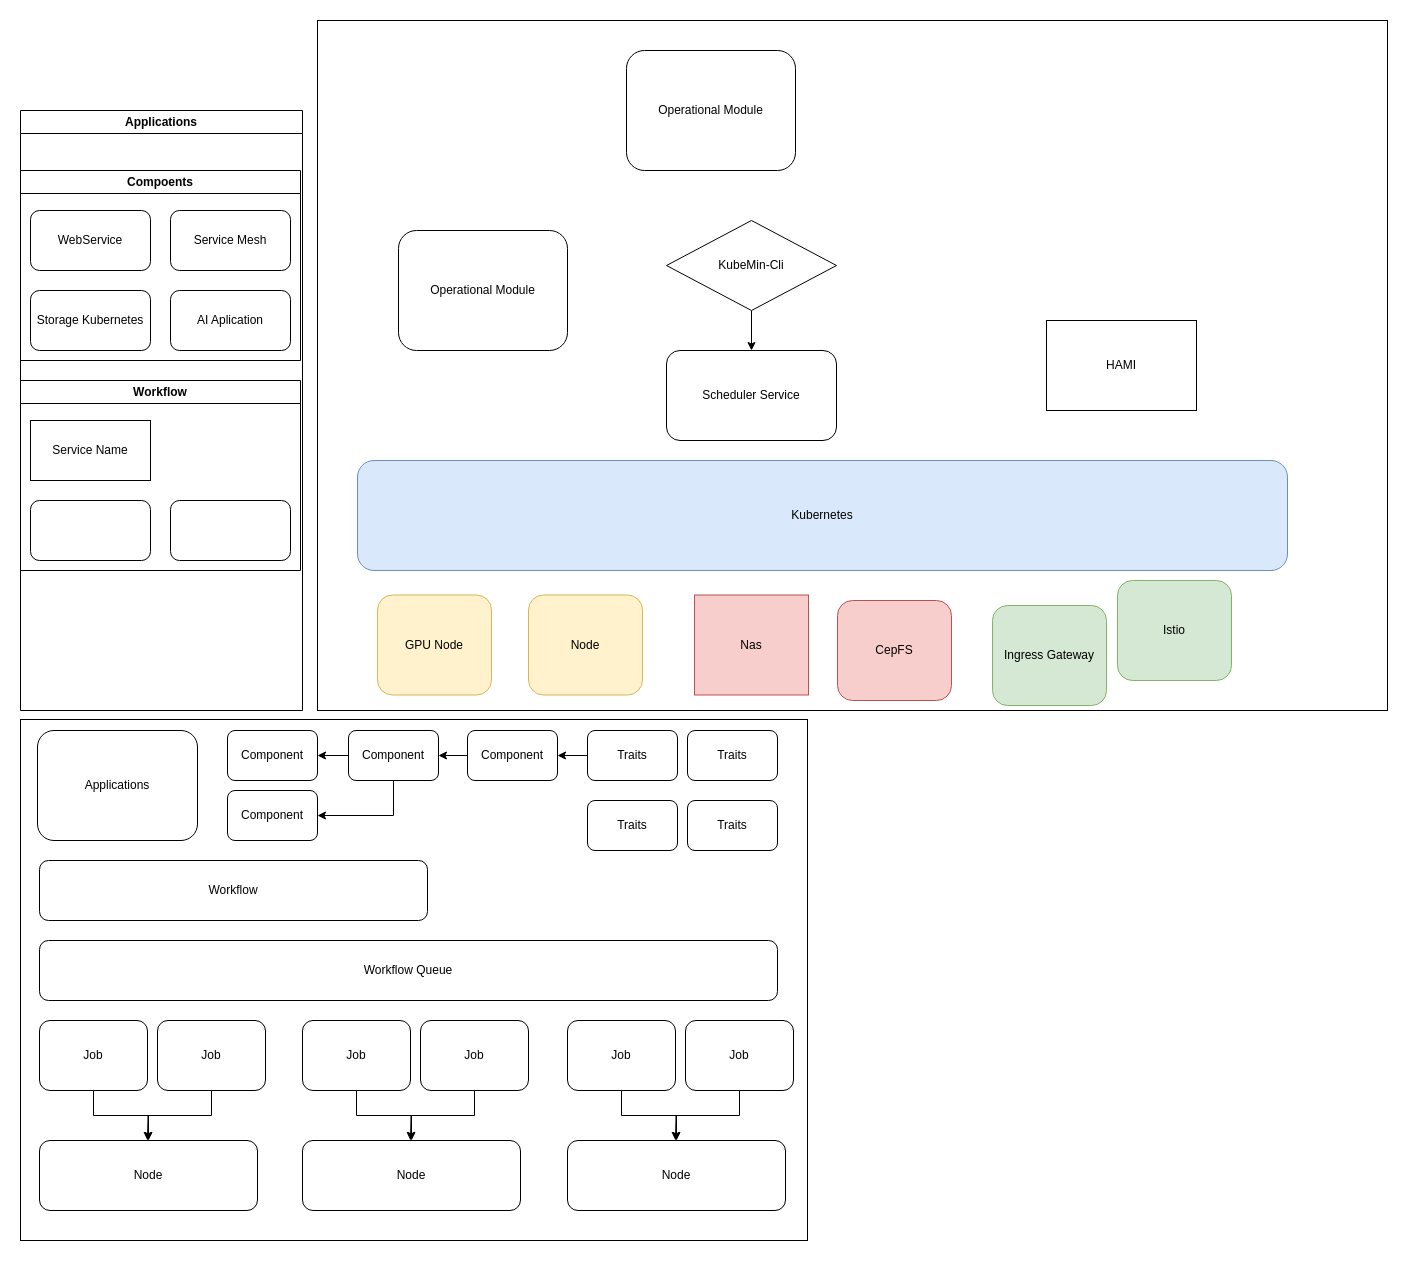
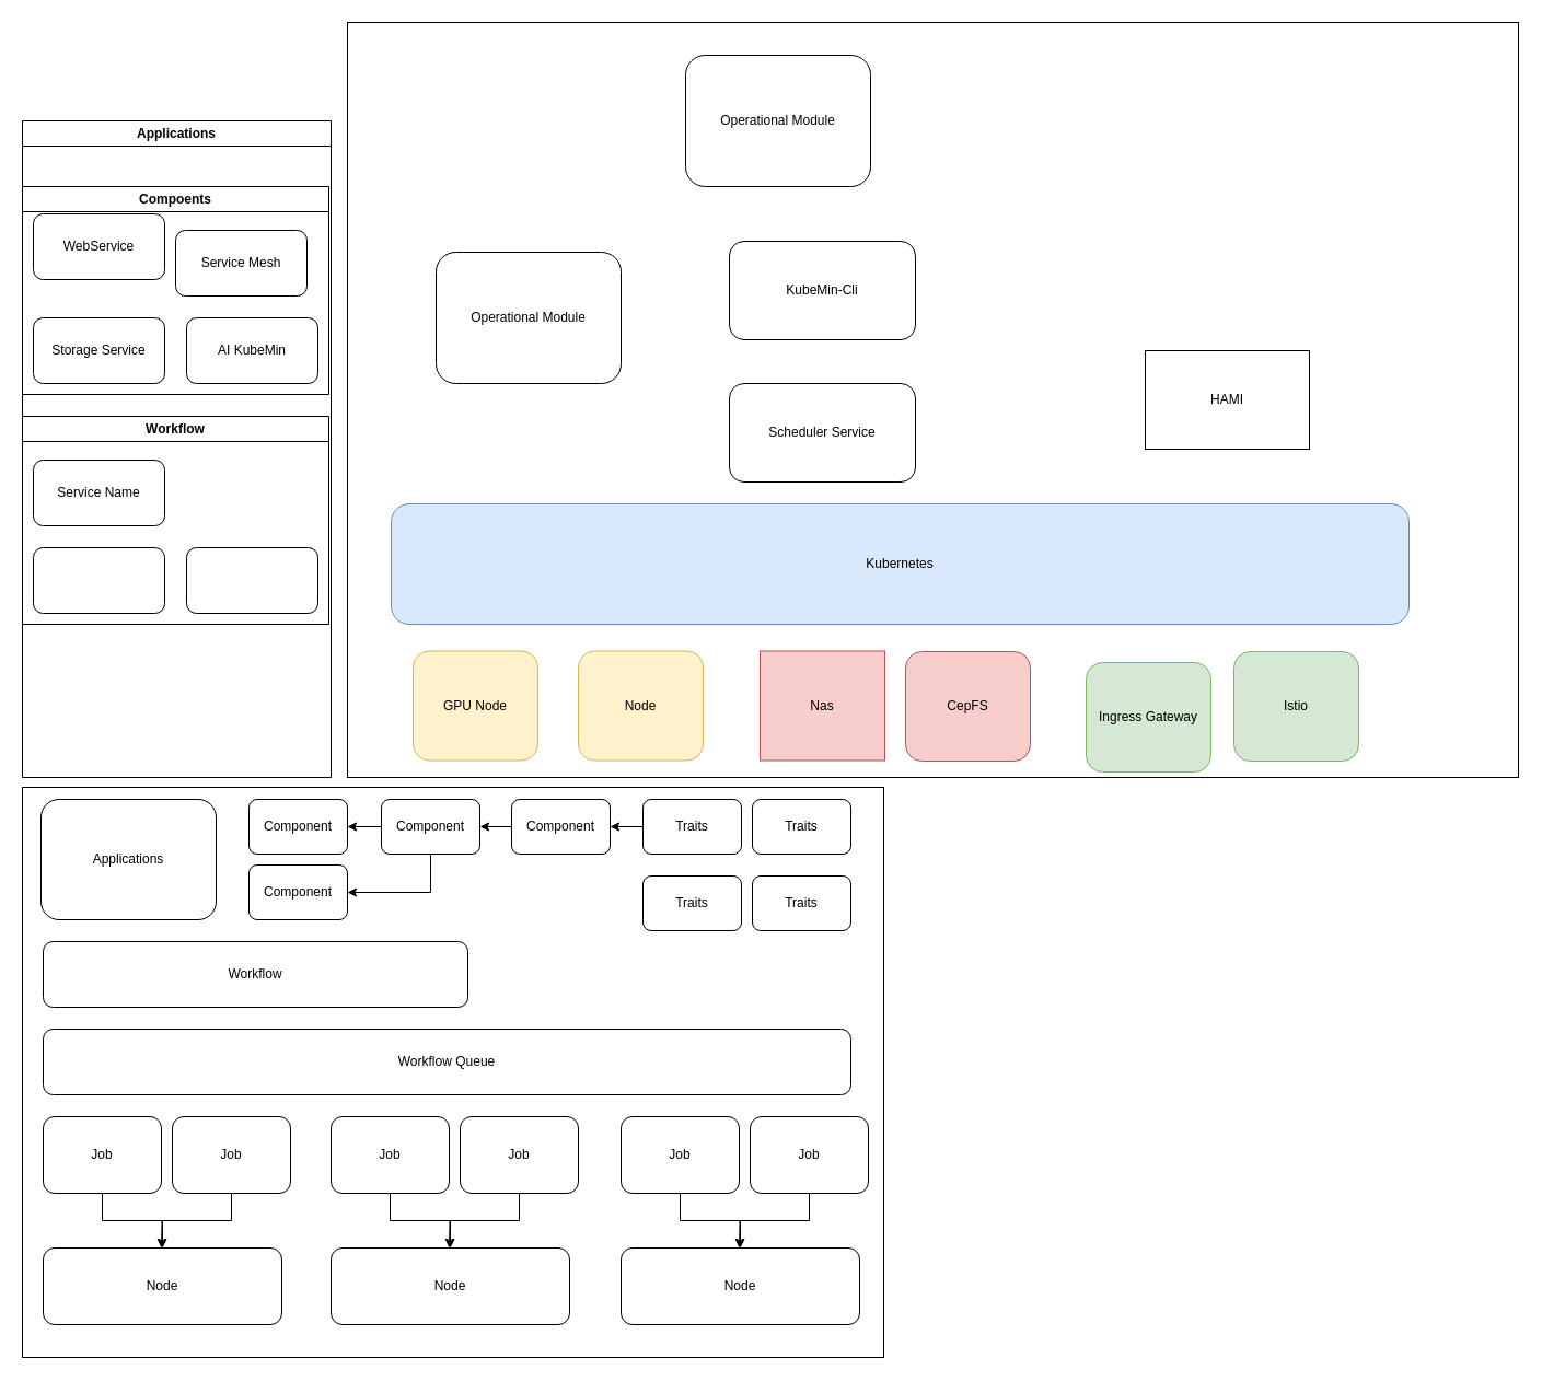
- <mxCell id="5" value="WebService" style="rounded=1;whiteSpace=wrap;html=1;" parent="4" vertex="1"><mxGeometry x="10" y="40" width="120" height="60" as="geometry" /></mxCell>
+ <mxCell id="5" value="WebService" style="rounded=1;whiteSpace=wrap;html=1;" parent="4" vertex="1"><mxGeometry x="10" y="25" width="120" height="60" as="geometry" /></mxCell>
- <mxCell id="6" value="Service Mesh" style="rounded=1;whiteSpace=wrap;html=1;" parent="4" vertex="1"><mxGeometry x="150" y="40" width="120" height="60" as="geometry" /></mxCell>
+ <mxCell id="6" value="Service Mesh" style="rounded=1;whiteSpace=wrap;html=1;" parent="4" vertex="1"><mxGeometry x="140" y="40" width="120" height="60" as="geometry" /></mxCell>
- <mxCell id="45" value="KubeMin-Cli" style="rhombus;whiteSpace=wrap;html=1;" vertex="1" parent="1"><mxGeometry x="666" y="220" width="170" height="90" as="geometry" /></mxCell>
+ <mxCell id="45" value="KubeMin-Cli" style="rounded=1;whiteSpace=wrap;html=1;" vertex="1" parent="1"><mxGeometry x="666" y="220" width="170" height="90" as="geometry" /></mxCell>
- <mxCell id="7" value="Storage Kubernetes" style="rounded=1;whiteSpace=wrap;html=1;" parent="4" vertex="1"><mxGeometry x="10" y="120" width="120" height="60" as="geometry" /></mxCell>
+ <mxCell id="7" value="Storage Service" style="rounded=1;whiteSpace=wrap;html=1;" parent="4" vertex="1"><mxGeometry x="10" y="120" width="120" height="60" as="geometry" /></mxCell>
- <mxCell id="8" value="AI Aplication" style="rounded=1;whiteSpace=wrap;html=1;" parent="4" vertex="1"><mxGeometry x="150" y="120" width="120" height="60" as="geometry" /></mxCell>
+ <mxCell id="8" value="AI KubeMin" style="rounded=1;whiteSpace=wrap;html=1;" parent="4" vertex="1"><mxGeometry x="150" y="120" width="120" height="60" as="geometry" /></mxCell>
- <mxCell id="44" style="edgeStyle=orthogonalEdgeStyle;rounded=0;orthogonalLoop=1;jettySize=auto;html=1;exitX=0.5;exitY=1;exitDx=0;exitDy=0;entryX=0.5;entryY=0;entryDx=0;entryDy=0;" edge="1" parent="1" source="45" target="46"><mxGeometry relative="1" as="geometry" /></mxCell>
- <mxCell id="10" value="Service Name" style="whiteSpace=wrap;html=1;rounded=0;" parent="9" vertex="1"><mxGeometry x="10" y="40" width="120" height="60" as="geometry" /></mxCell>
+ <mxCell id="10" value="Service Name" style="rounded=1;whiteSpace=wrap;html=1;" parent="9" vertex="1"><mxGeometry x="10" y="40" width="120" height="60" as="geometry" /></mxCell>
- <mxCell id="56" value="Istio" style="rounded=1;whiteSpace=wrap;html=1;fillColor=#d5e8d4;strokeColor=#82b366;" vertex="1" parent="1"><mxGeometry x="1117" y="580" width="114" height="100" as="geometry" /></mxCell>
+ <mxCell id="56" value="Istio" style="rounded=1;whiteSpace=wrap;html=1;fillColor=#d5e8d4;strokeColor=#82b366;" vertex="1" parent="1"><mxGeometry x="1127" y="595" width="114" height="100" as="geometry" /></mxCell>
- <mxCell id="53" value="CepFS" style="rounded=1;whiteSpace=wrap;html=1;fillColor=#f8cecc;strokeColor=#b85450;" vertex="1" parent="1"><mxGeometry x="837" y="600" width="114" height="100" as="geometry" /></mxCell>
+ <mxCell id="53" value="CepFS" style="rounded=1;whiteSpace=wrap;html=1;fillColor=#f8cecc;strokeColor=#b85450;" vertex="1" parent="1"><mxGeometry x="827" y="595" width="114" height="100" as="geometry" /></mxCell>
